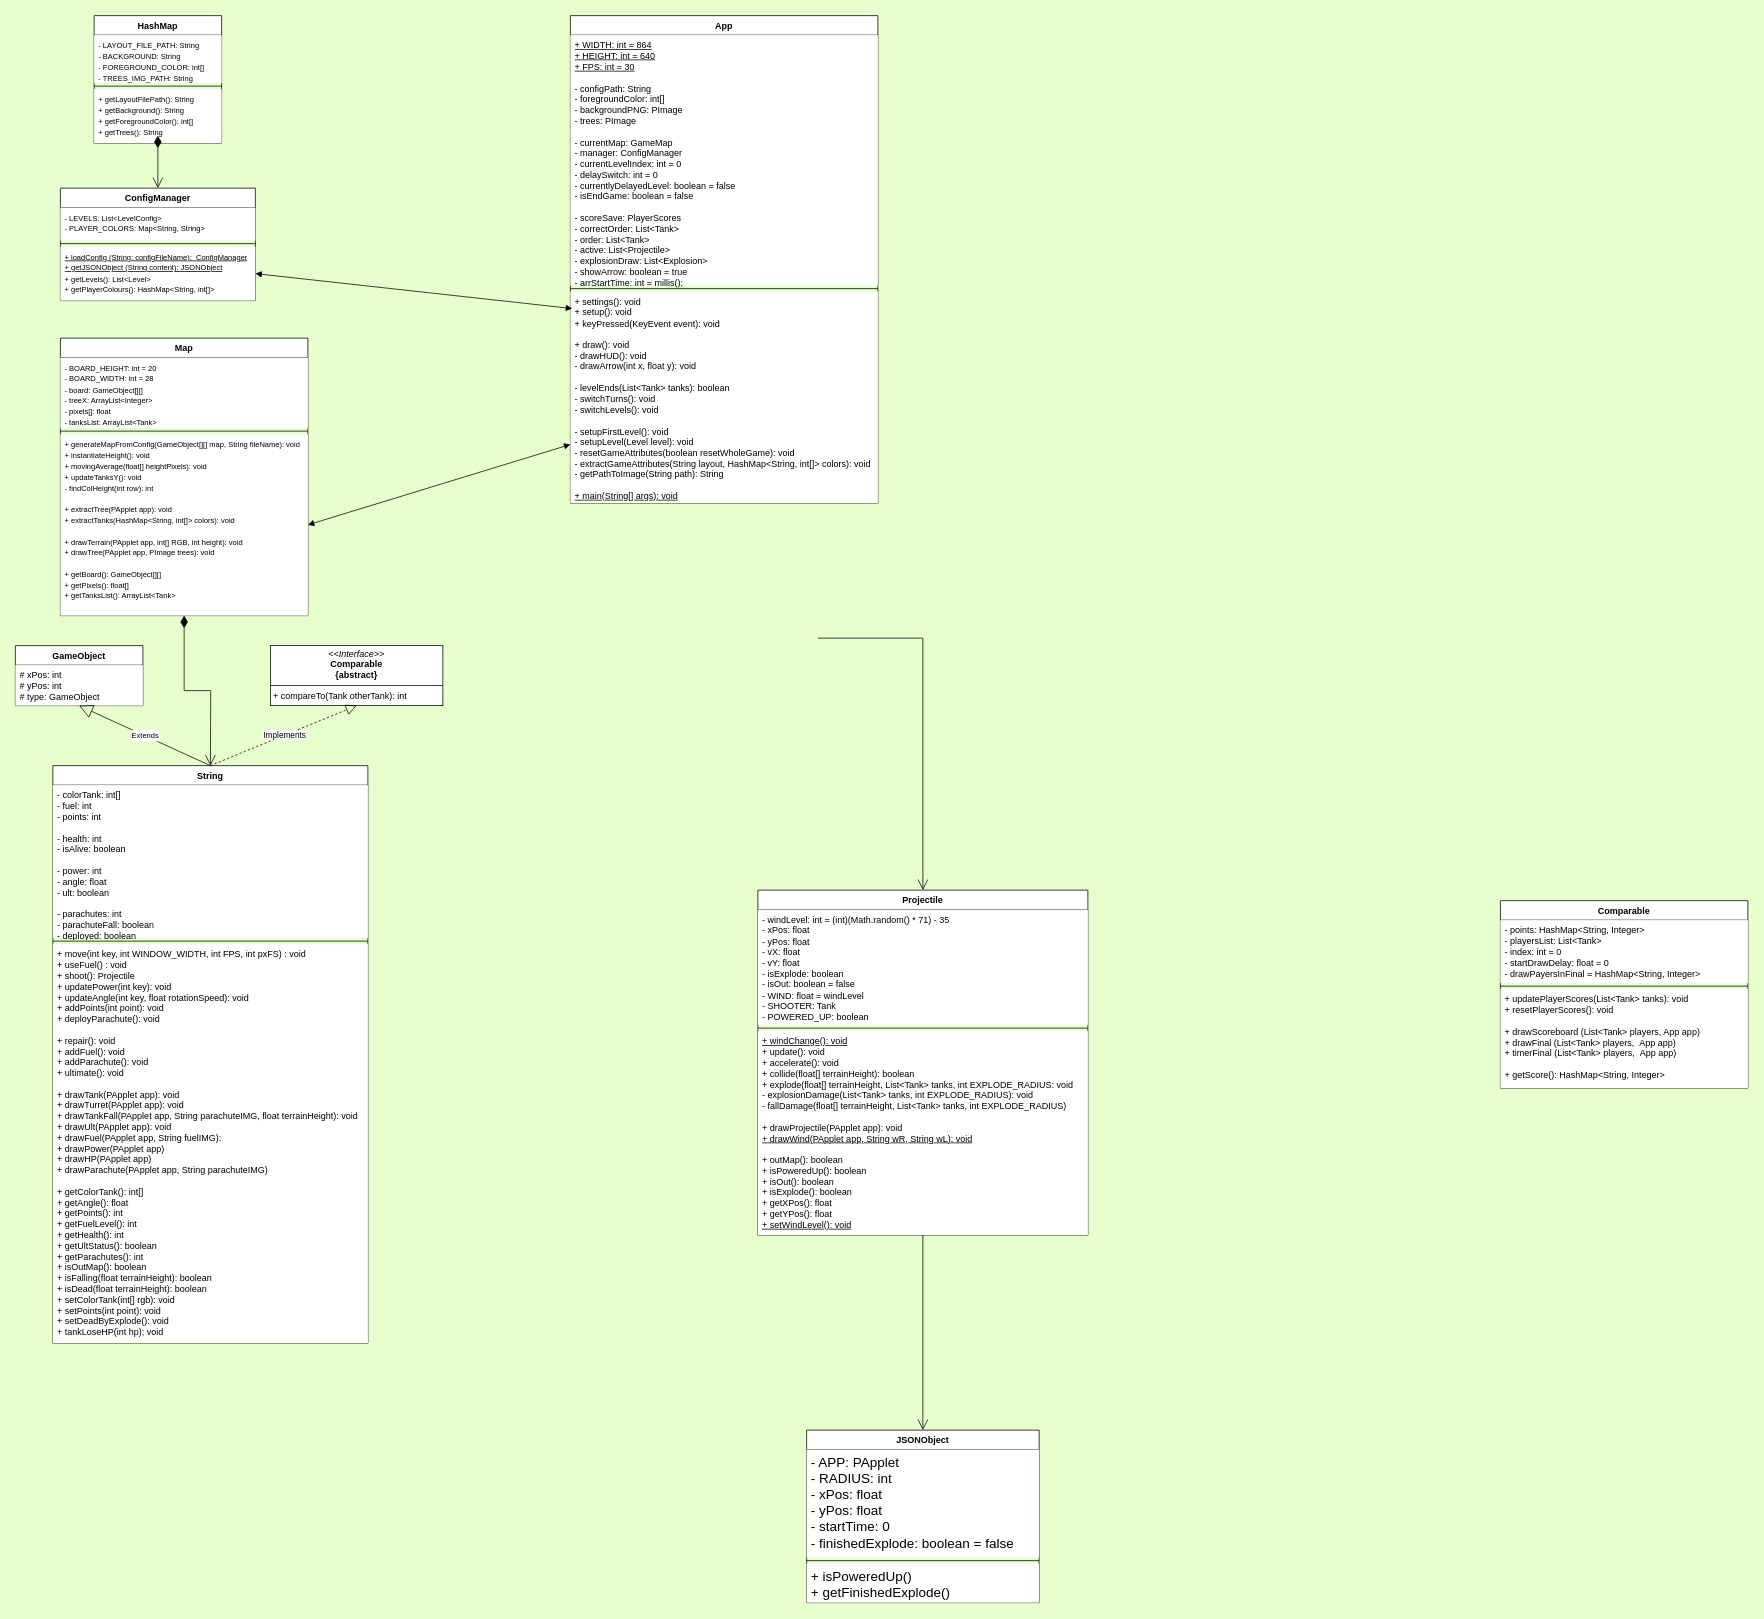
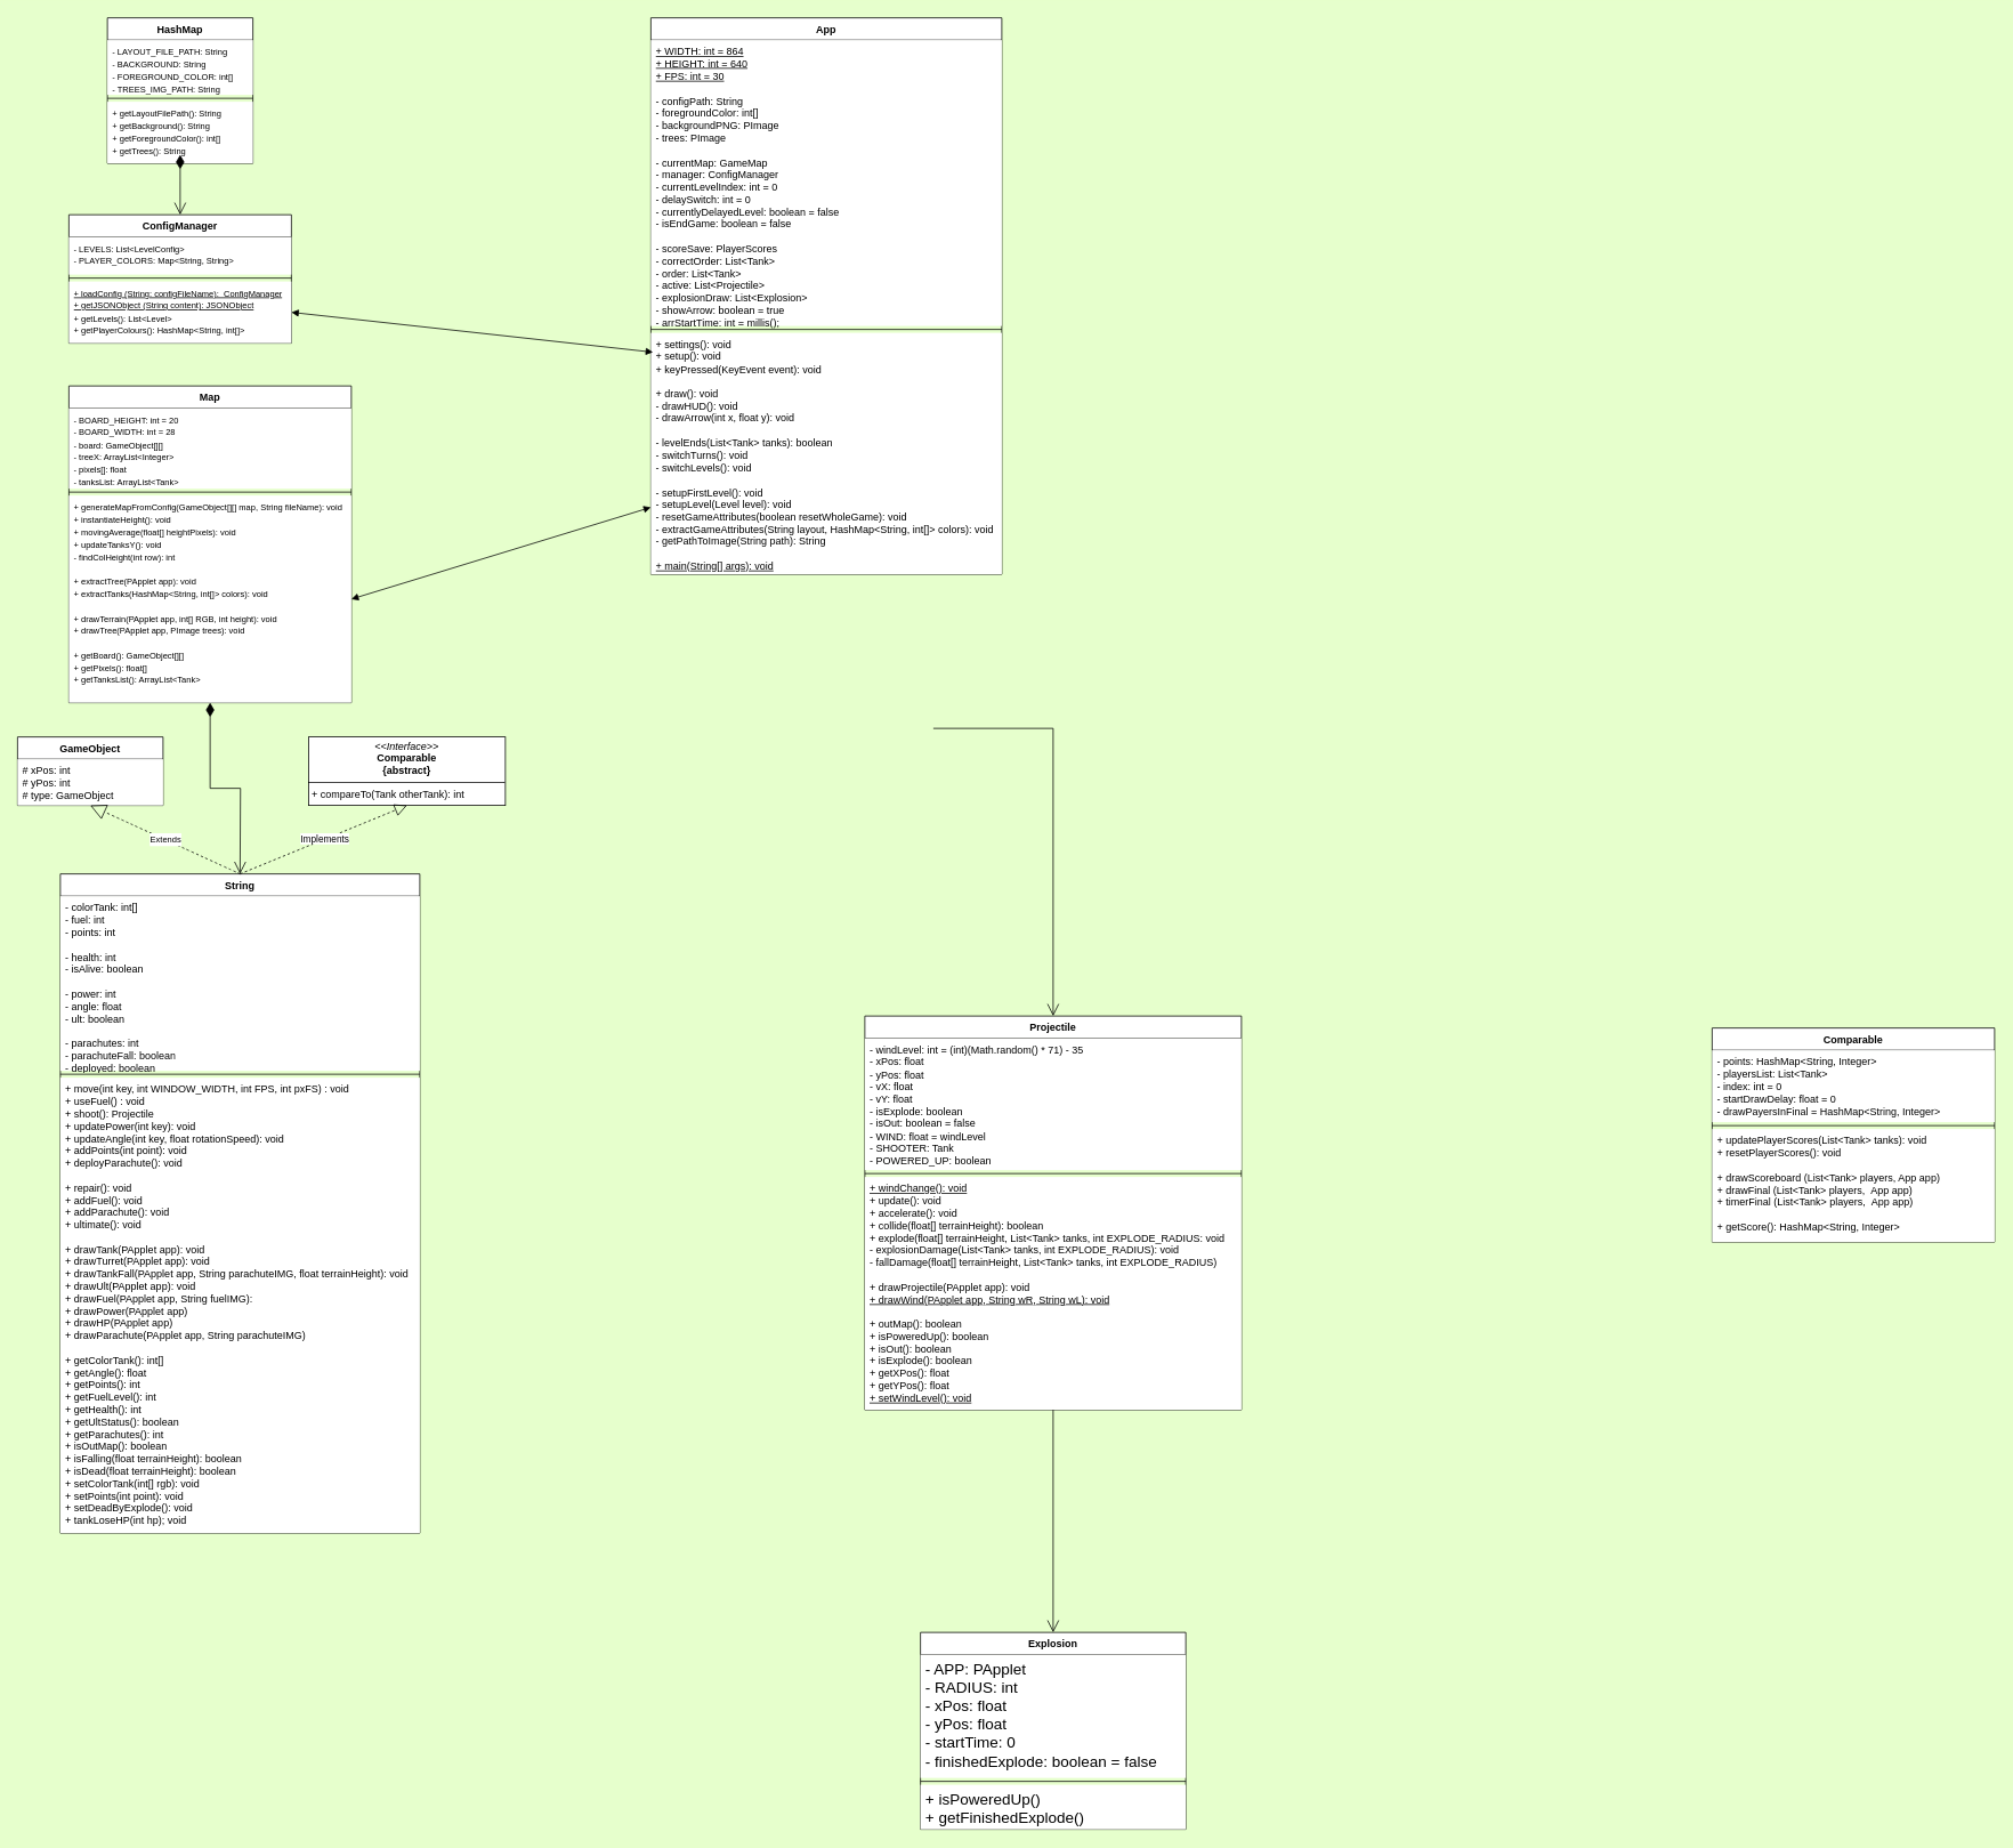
- <mxCell id="24" value="&lt;font style=&quot;font-size: 10px;&quot;&gt;Extends&lt;/font&gt;" style="endArrow=block;endSize=16;endFill=0;html=1;rounded=0;fontSize=12;curved=1;exitX=0.5;exitY=0;exitDx=0;exitDy=0;entryX=0.5;entryY=1;entryDx=0;entryDy=0;" parent="1" source="2" target="22" edge="1"><mxGeometry width="160" relative="1" as="geometry"><mxPoint x="299.5" y="988" as="sourcePoint" /><mxPoint x="299.5" y="928" as="targetPoint" /></mxGeometry></mxCell>
+ <mxCell id="24" value="&lt;font style=&quot;font-size: 10px;&quot;&gt;Extends&lt;/font&gt;" style="endArrow=block;endSize=16;endFill=0;html=1;rounded=0;fontSize=12;curved=1;exitX=0.5;exitY=0;exitDx=0;exitDy=0;entryX=0.5;entryY=1;entryDx=0;entryDy=0;dashed=1;" parent="1" source="2" target="22" edge="1"><mxGeometry width="160" relative="1" as="geometry"><mxPoint x="299.5" y="988" as="sourcePoint" /><mxPoint x="299.5" y="928" as="targetPoint" /></mxGeometry></mxCell>
- <mxCell id="29" value="JSONObject" style="swimlane;fontStyle=1;align=center;verticalAlign=top;childLayout=stackLayout;horizontal=1;startSize=26;horizontalStack=0;resizeParent=1;resizeParentMax=0;resizeLast=0;collapsible=1;marginBottom=0;whiteSpace=wrap;html=1;" parent="1" vertex="1"><mxGeometry x="1075" y="1906" width="310" height="230" as="geometry" /></mxCell>
+ <mxCell id="29" value="Explosion" style="swimlane;fontStyle=1;align=center;verticalAlign=top;childLayout=stackLayout;horizontal=1;startSize=26;horizontalStack=0;resizeParent=1;resizeParentMax=0;resizeLast=0;collapsible=1;marginBottom=0;whiteSpace=wrap;html=1;" parent="1" vertex="1"><mxGeometry x="1075" y="1906" width="310" height="230" as="geometry" /></mxCell>
